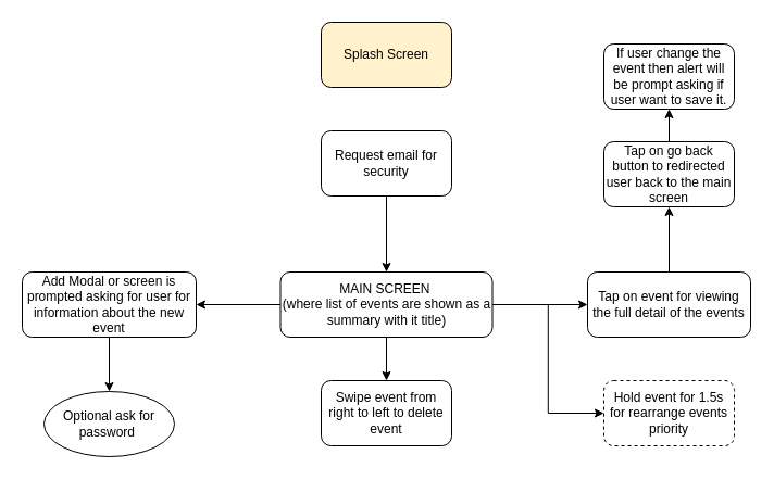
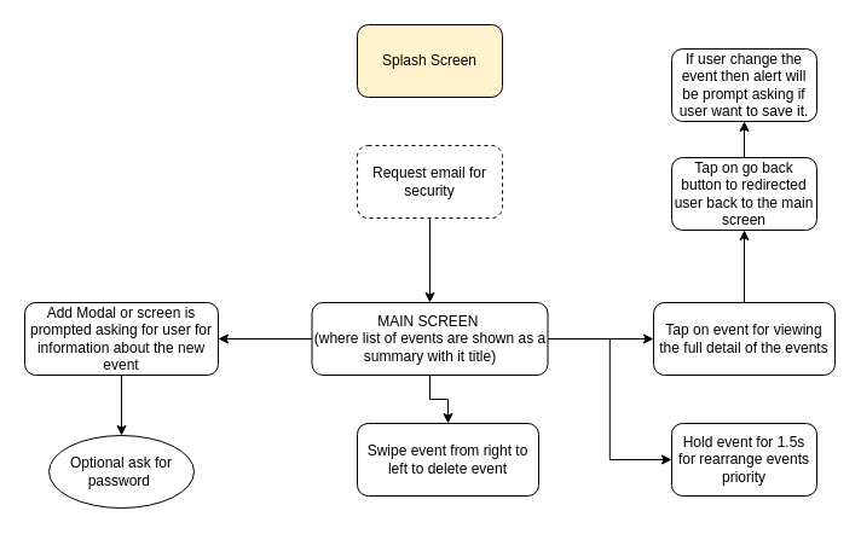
- <mxCell id="18" value="Request email for security" style="rounded=1;whiteSpace=wrap;html=1;" vertex="1" parent="1"><mxGeometry x="295" y="120" width="120" height="60" as="geometry" /></mxCell>
+ <mxCell id="18" value="Request email for security" style="rounded=1;whiteSpace=wrap;html=1;dashed=1;" vertex="1" parent="1"><mxGeometry x="295" y="120" width="120" height="60" as="geometry" /></mxCell>
- <mxCell id="10" value="Swipe event from right to left to delete event" style="rounded=1;whiteSpace=wrap;html=1;" parent="1" vertex="1"><mxGeometry x="295" y="350" width="120" height="60" as="geometry" /></mxCell>
+ <mxCell id="10" value="Swipe event from right to left to delete event" style="rounded=1;whiteSpace=wrap;html=1;" parent="1" vertex="1"><mxGeometry x="295" y="350" width="150" height="60" as="geometry" /></mxCell>
- <mxCell id="16" value="Hold event for 1.5s for rearrange events priority" style="rounded=1;whiteSpace=wrap;html=1;dashed=1;" vertex="1" parent="1"><mxGeometry x="555" y="350" width="120" height="60" as="geometry" /></mxCell>
+ <mxCell id="16" value="Hold event for 1.5s for rearrange events priority" style="rounded=1;whiteSpace=wrap;html=1;" vertex="1" parent="1"><mxGeometry x="555" y="350" width="120" height="60" as="geometry" /></mxCell>
